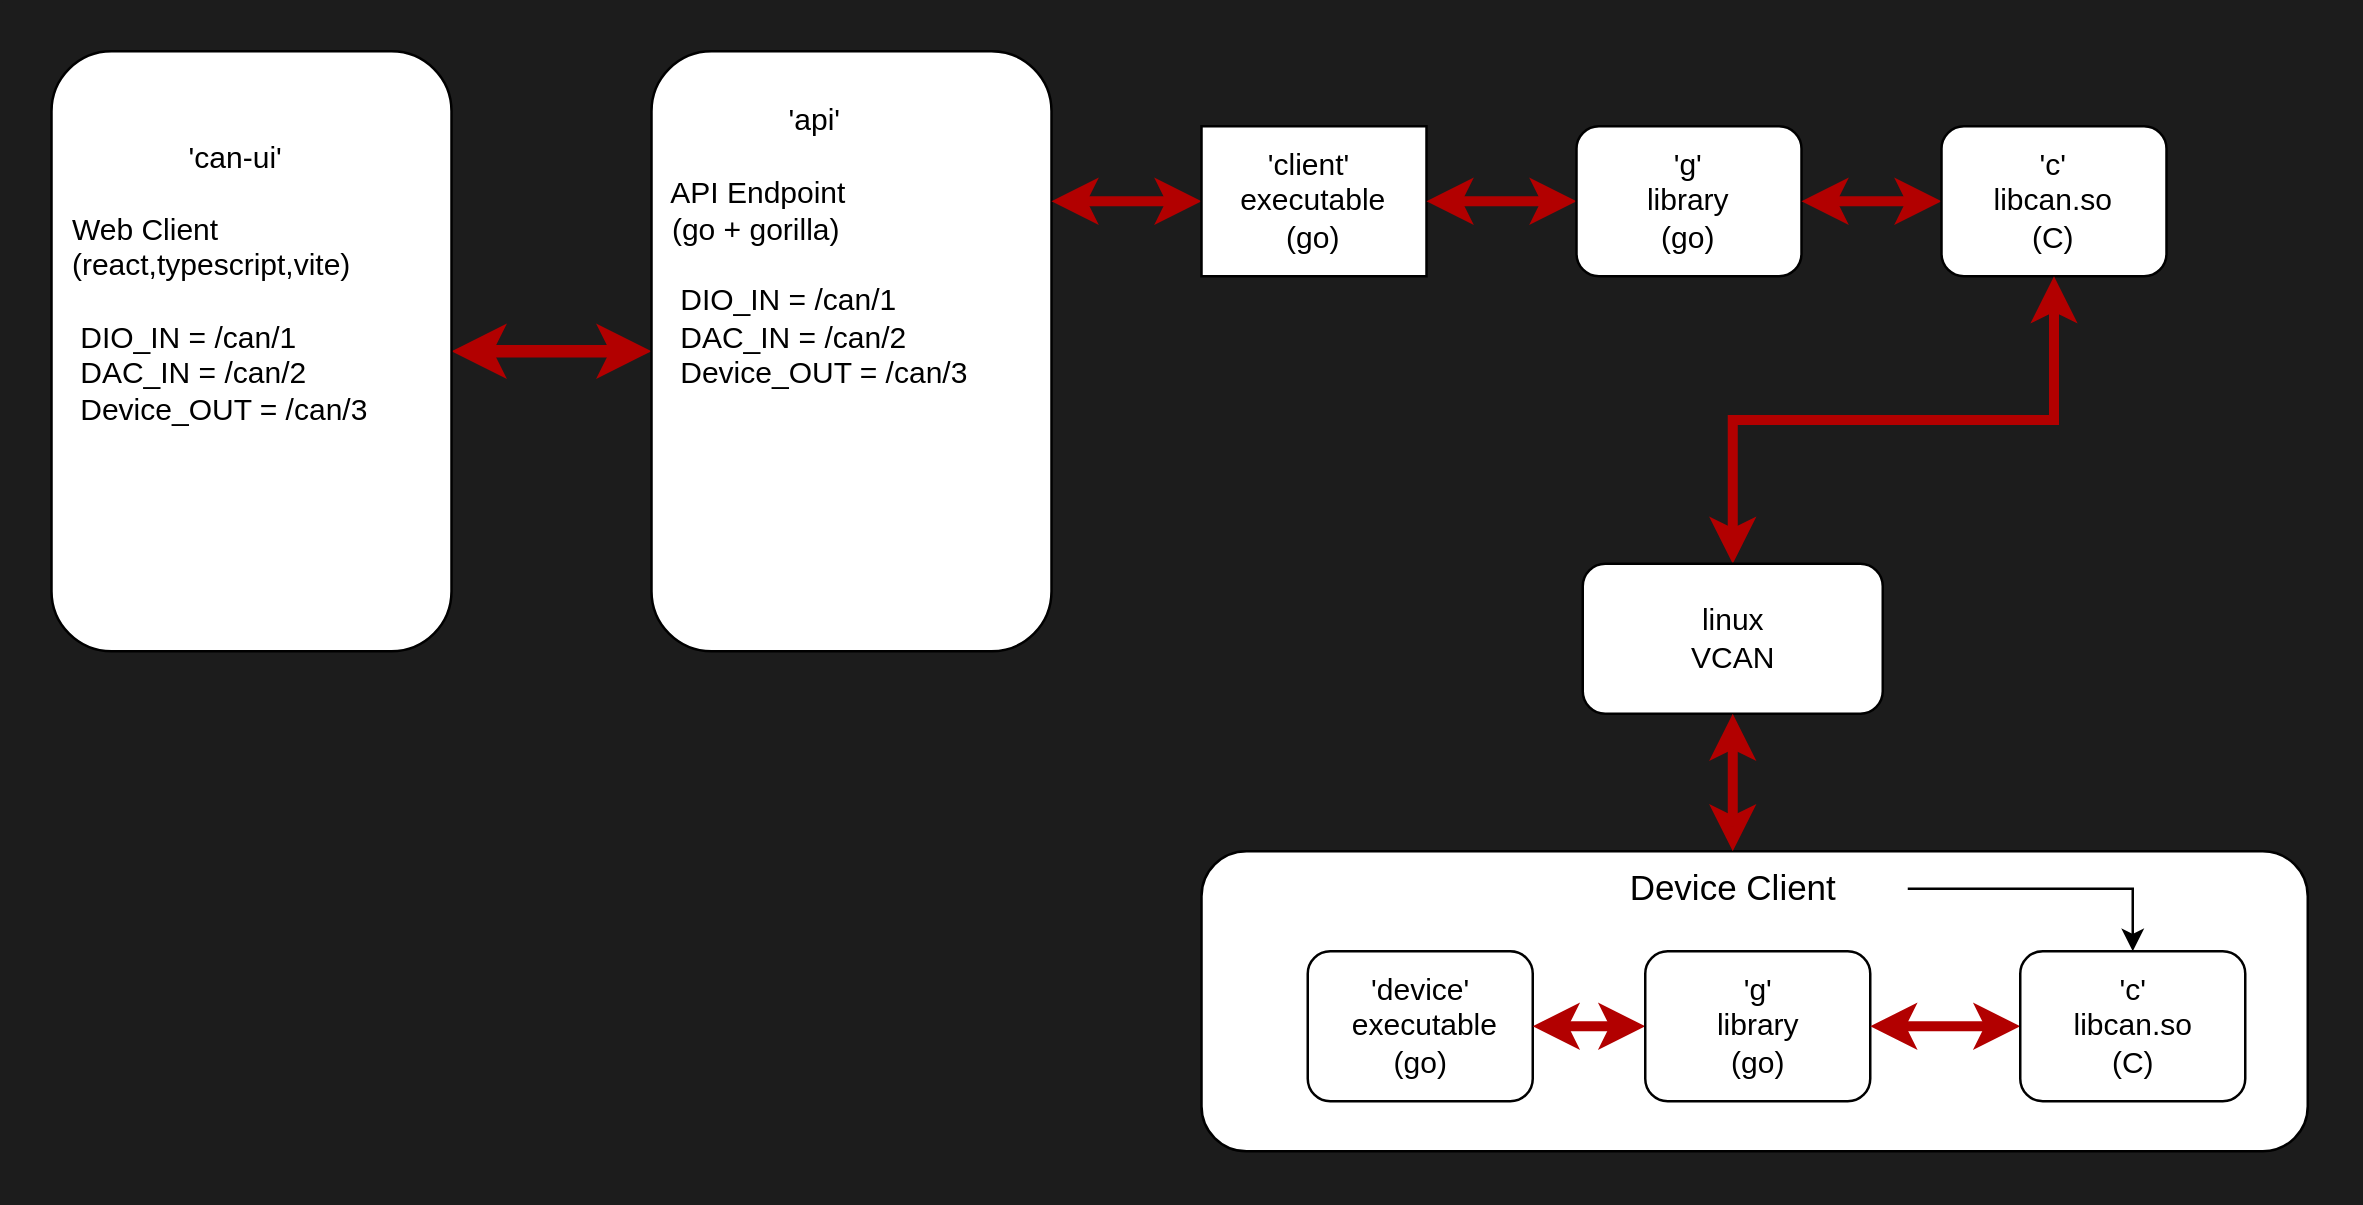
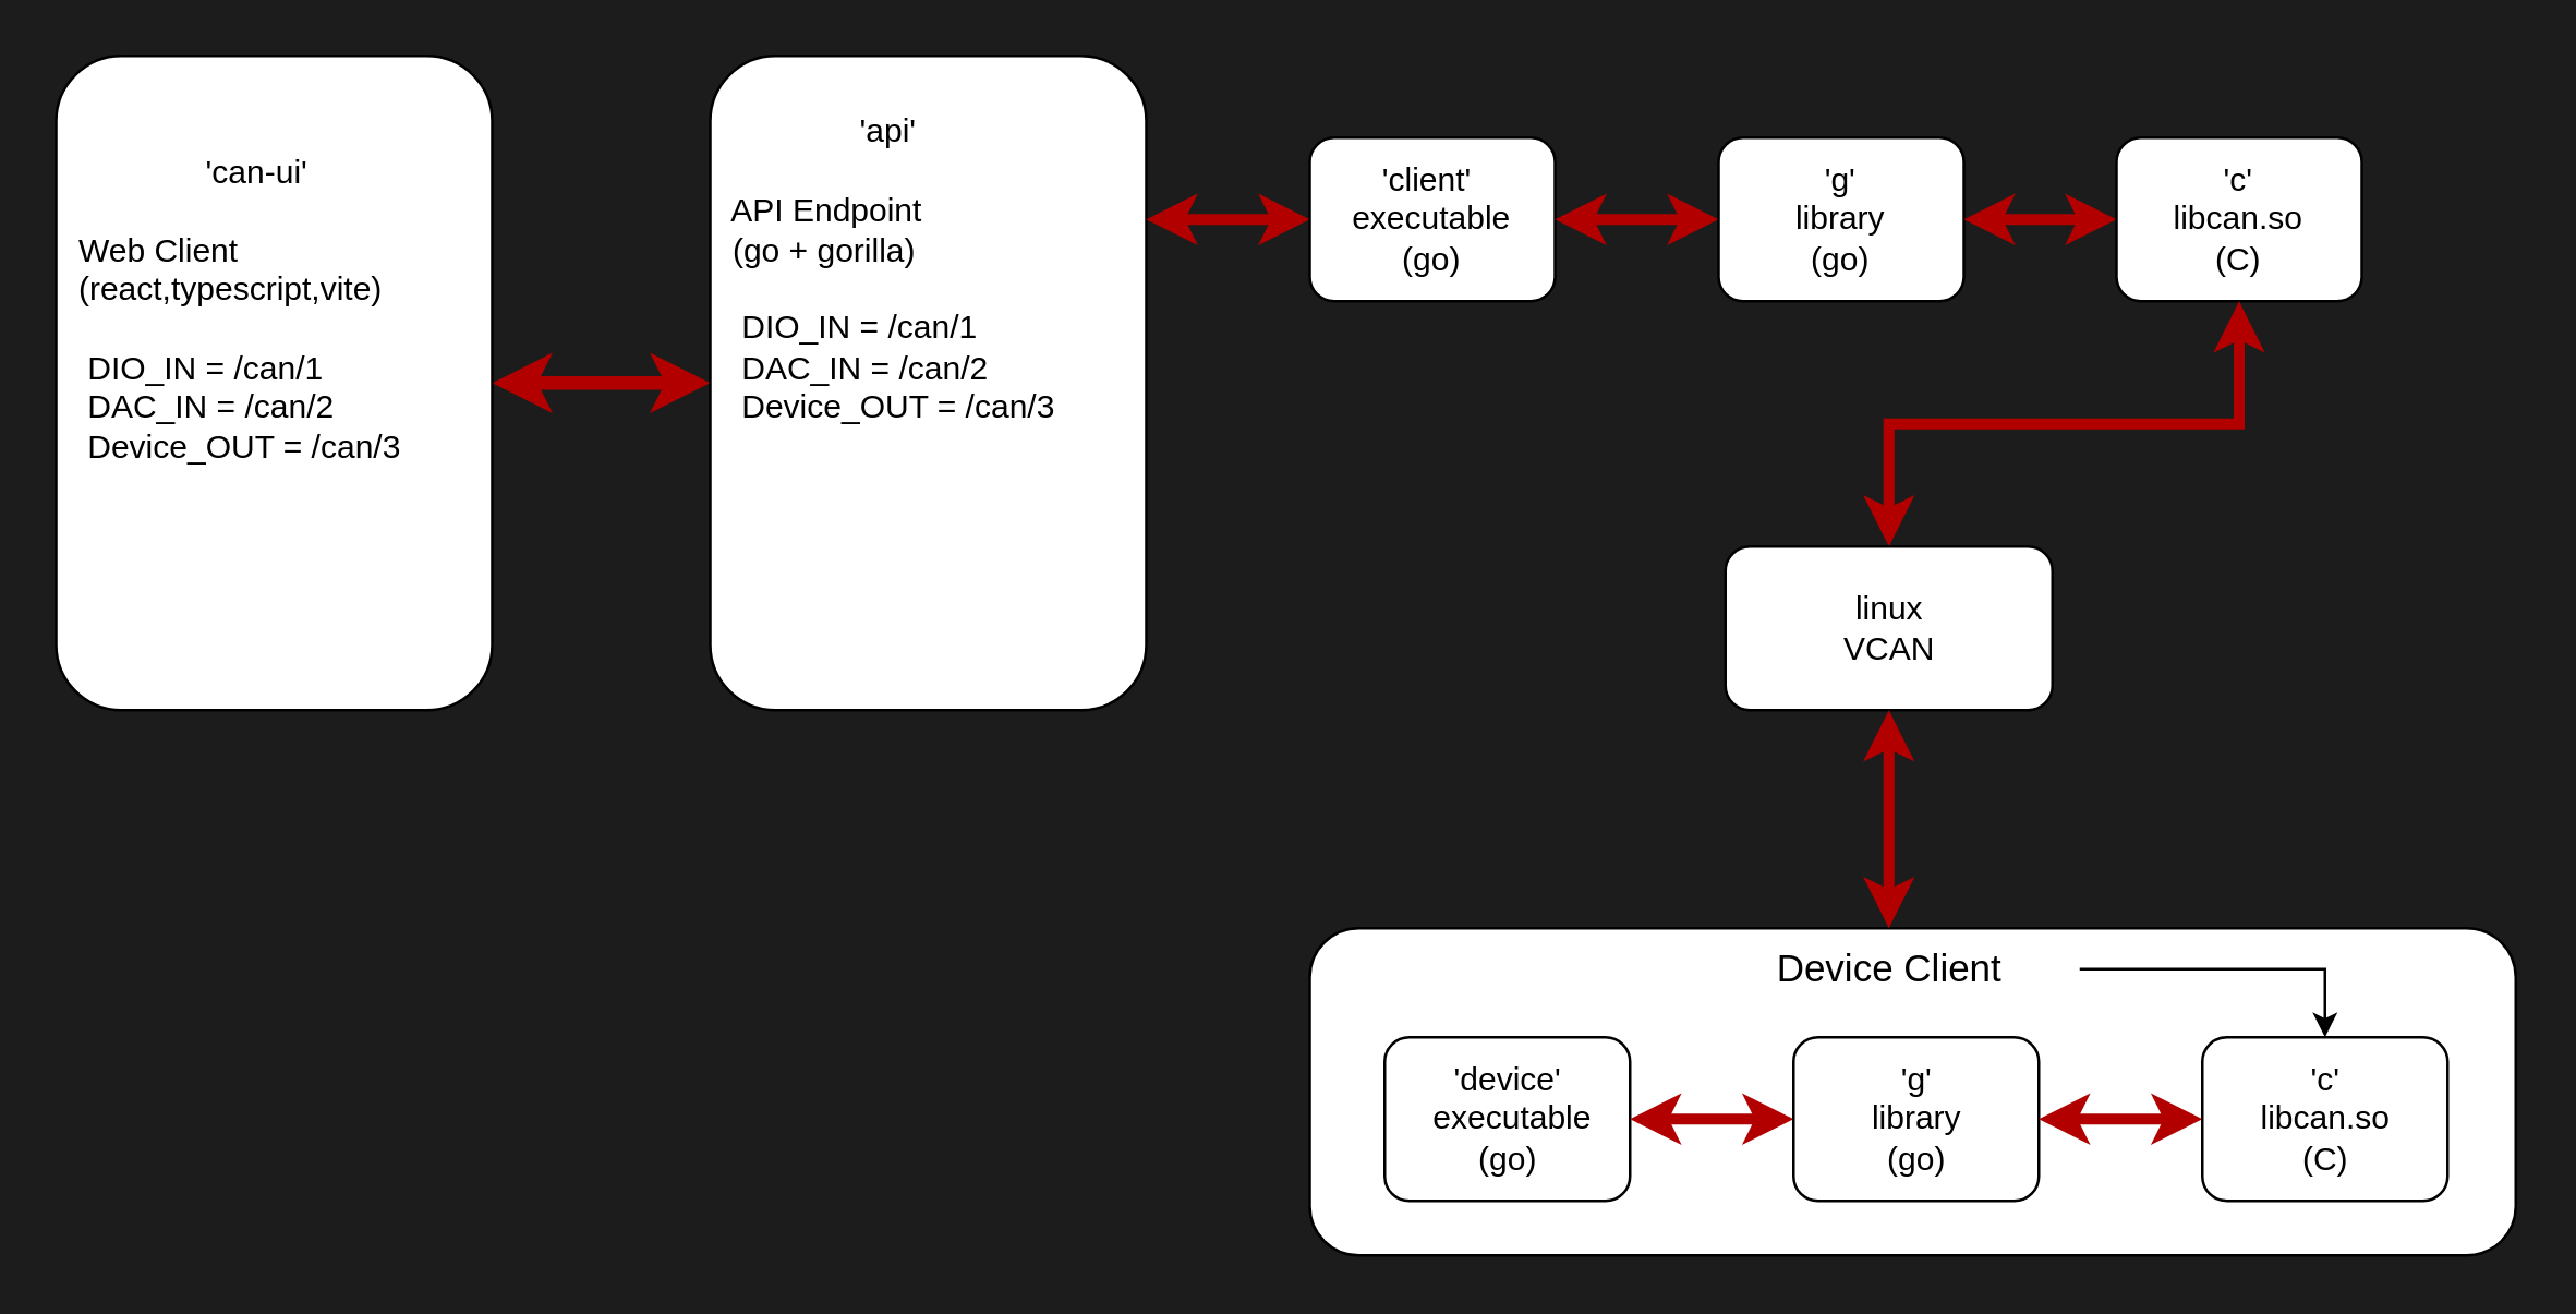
- <mxCell id="7" value="'client'&amp;nbsp;&lt;br&gt;executable&lt;br&gt;(go)" style="whiteSpace=wrap;html=1;rounded=0;" parent="1" vertex="1"><mxGeometry x="480" y="50" width="90" height="60" as="geometry" /></mxCell>
+ <mxCell id="7" value="'client'&amp;nbsp;&lt;br&gt;executable&lt;br&gt;(go)" style="rounded=1;whiteSpace=wrap;html=1;" parent="1" vertex="1"><mxGeometry x="480" y="50" width="90" height="60" as="geometry" /></mxCell>
- <mxCell id="13" value="linux&lt;br&gt;VCAN" style="rounded=1;whiteSpace=wrap;html=1;" parent="1" vertex="1"><mxGeometry x="632.5" y="225" width="120" height="60" as="geometry" /></mxCell>
+ <mxCell id="13" value="linux&lt;br&gt;VCAN" style="rounded=1;whiteSpace=wrap;html=1;" parent="1" vertex="1"><mxGeometry x="632.5" y="200" width="120" height="60" as="geometry" /></mxCell>
- <mxCell id="14" value="'device'&lt;br&gt;&amp;nbsp;executable&lt;br&gt;(go)" style="rounded=1;whiteSpace=wrap;html=1;" parent="1" vertex="1"><mxGeometry x="522.5" y="380" width="90" height="60" as="geometry" /></mxCell>
+ <mxCell id="14" value="'device'&lt;br&gt;&amp;nbsp;executable&lt;br&gt;(go)" style="rounded=1;whiteSpace=wrap;html=1;" parent="1" vertex="1"><mxGeometry x="507.5" y="380" width="90" height="60" as="geometry" /></mxCell>
